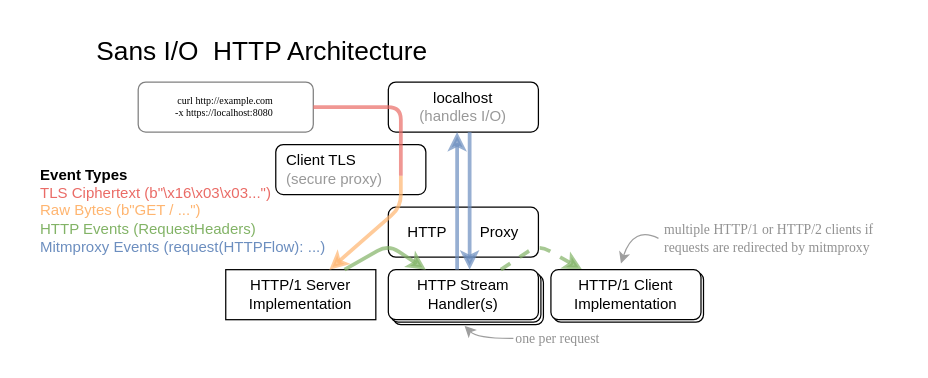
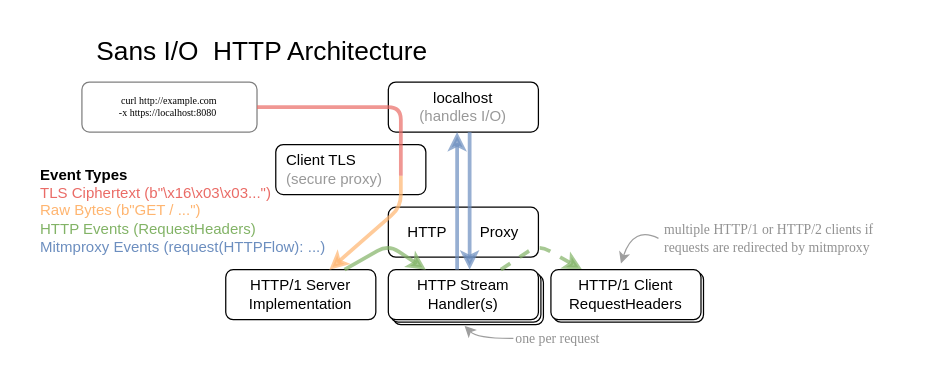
- <mxCell id="7" value="curl http://example.com&lt;br style=&quot;font-size: 8px;&quot;&gt;-x https://localhost:8080&amp;nbsp;" style="rounded=1;whiteSpace=wrap;html=1;fontSize=8;fontFamily=Lucida Console;opacity=50;" parent="1" vertex="1"><mxGeometry x="110" y="65" width="140" height="40" as="geometry" /></mxCell>
+ <mxCell id="7" value="curl http://example.com&lt;br style=&quot;font-size: 8px;&quot;&gt;-x https://localhost:8080&amp;nbsp;" style="rounded=1;whiteSpace=wrap;html=1;fontSize=8;fontFamily=Lucida Console;opacity=50;" parent="1" vertex="1"><mxGeometry x="65" y="65" width="140" height="40" as="geometry" /></mxCell>
- <mxCell id="9" value="HTTP/1 Server&lt;br style=&quot;font-size: 12px;&quot;&gt;Implementation" style="whiteSpace=wrap;html=1;fontSize=12;rounded=0;" parent="1" vertex="1"><mxGeometry x="180" y="215" width="120" height="40" as="geometry" /></mxCell>
+ <mxCell id="9" value="HTTP/1 Server&lt;br style=&quot;font-size: 12px;&quot;&gt;Implementation" style="rounded=1;whiteSpace=wrap;html=1;fontSize=12;" parent="1" vertex="1"><mxGeometry x="180" y="215" width="120" height="40" as="geometry" /></mxCell>
- <mxCell id="19" value="HTTP/1 Client&lt;br&gt;Implementation" style="rounded=1;whiteSpace=wrap;html=1;fontSize=12;" parent="1" vertex="1"><mxGeometry x="440" y="215" width="120" height="40" as="geometry" /></mxCell>
+ <mxCell id="19" value="HTTP/1 Client&lt;br&gt;RequestHeaders" style="rounded=1;whiteSpace=wrap;html=1;fontSize=12;" parent="1" vertex="1"><mxGeometry x="440" y="215" width="120" height="40" as="geometry" /></mxCell>
